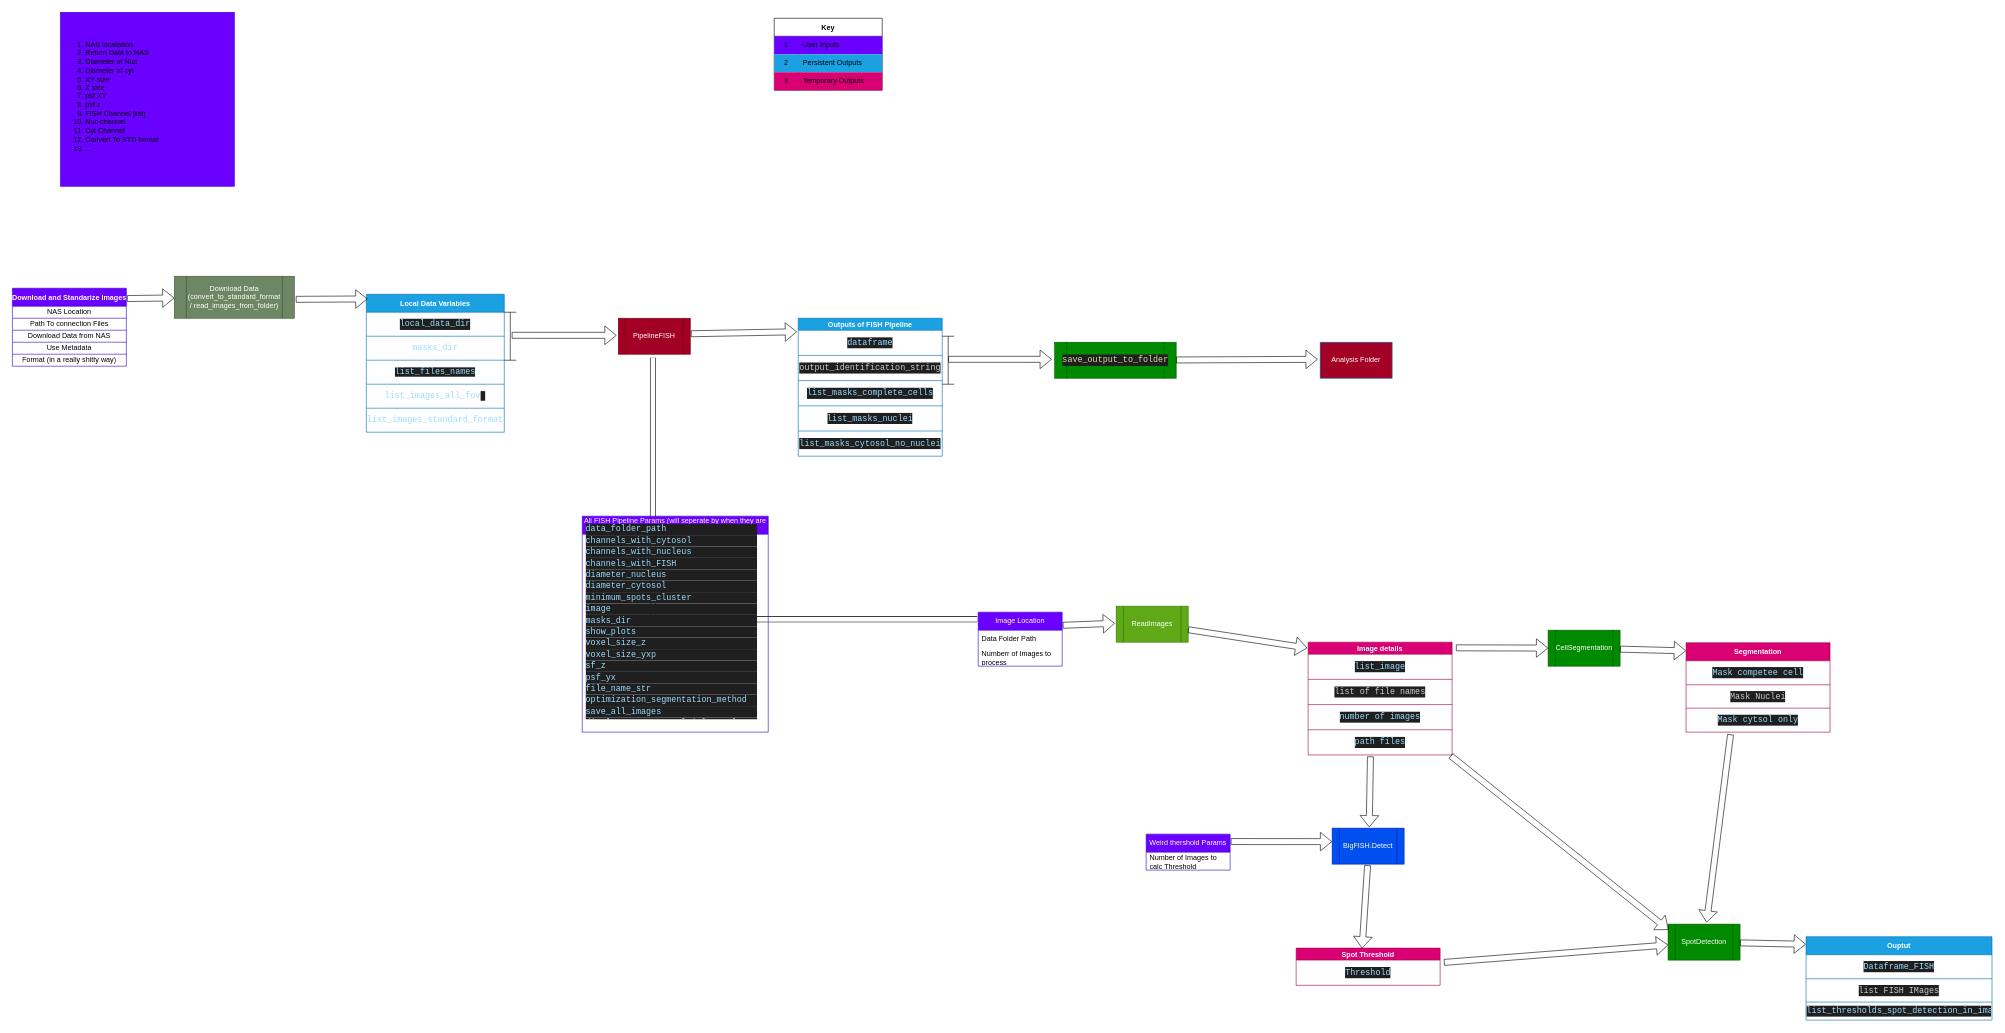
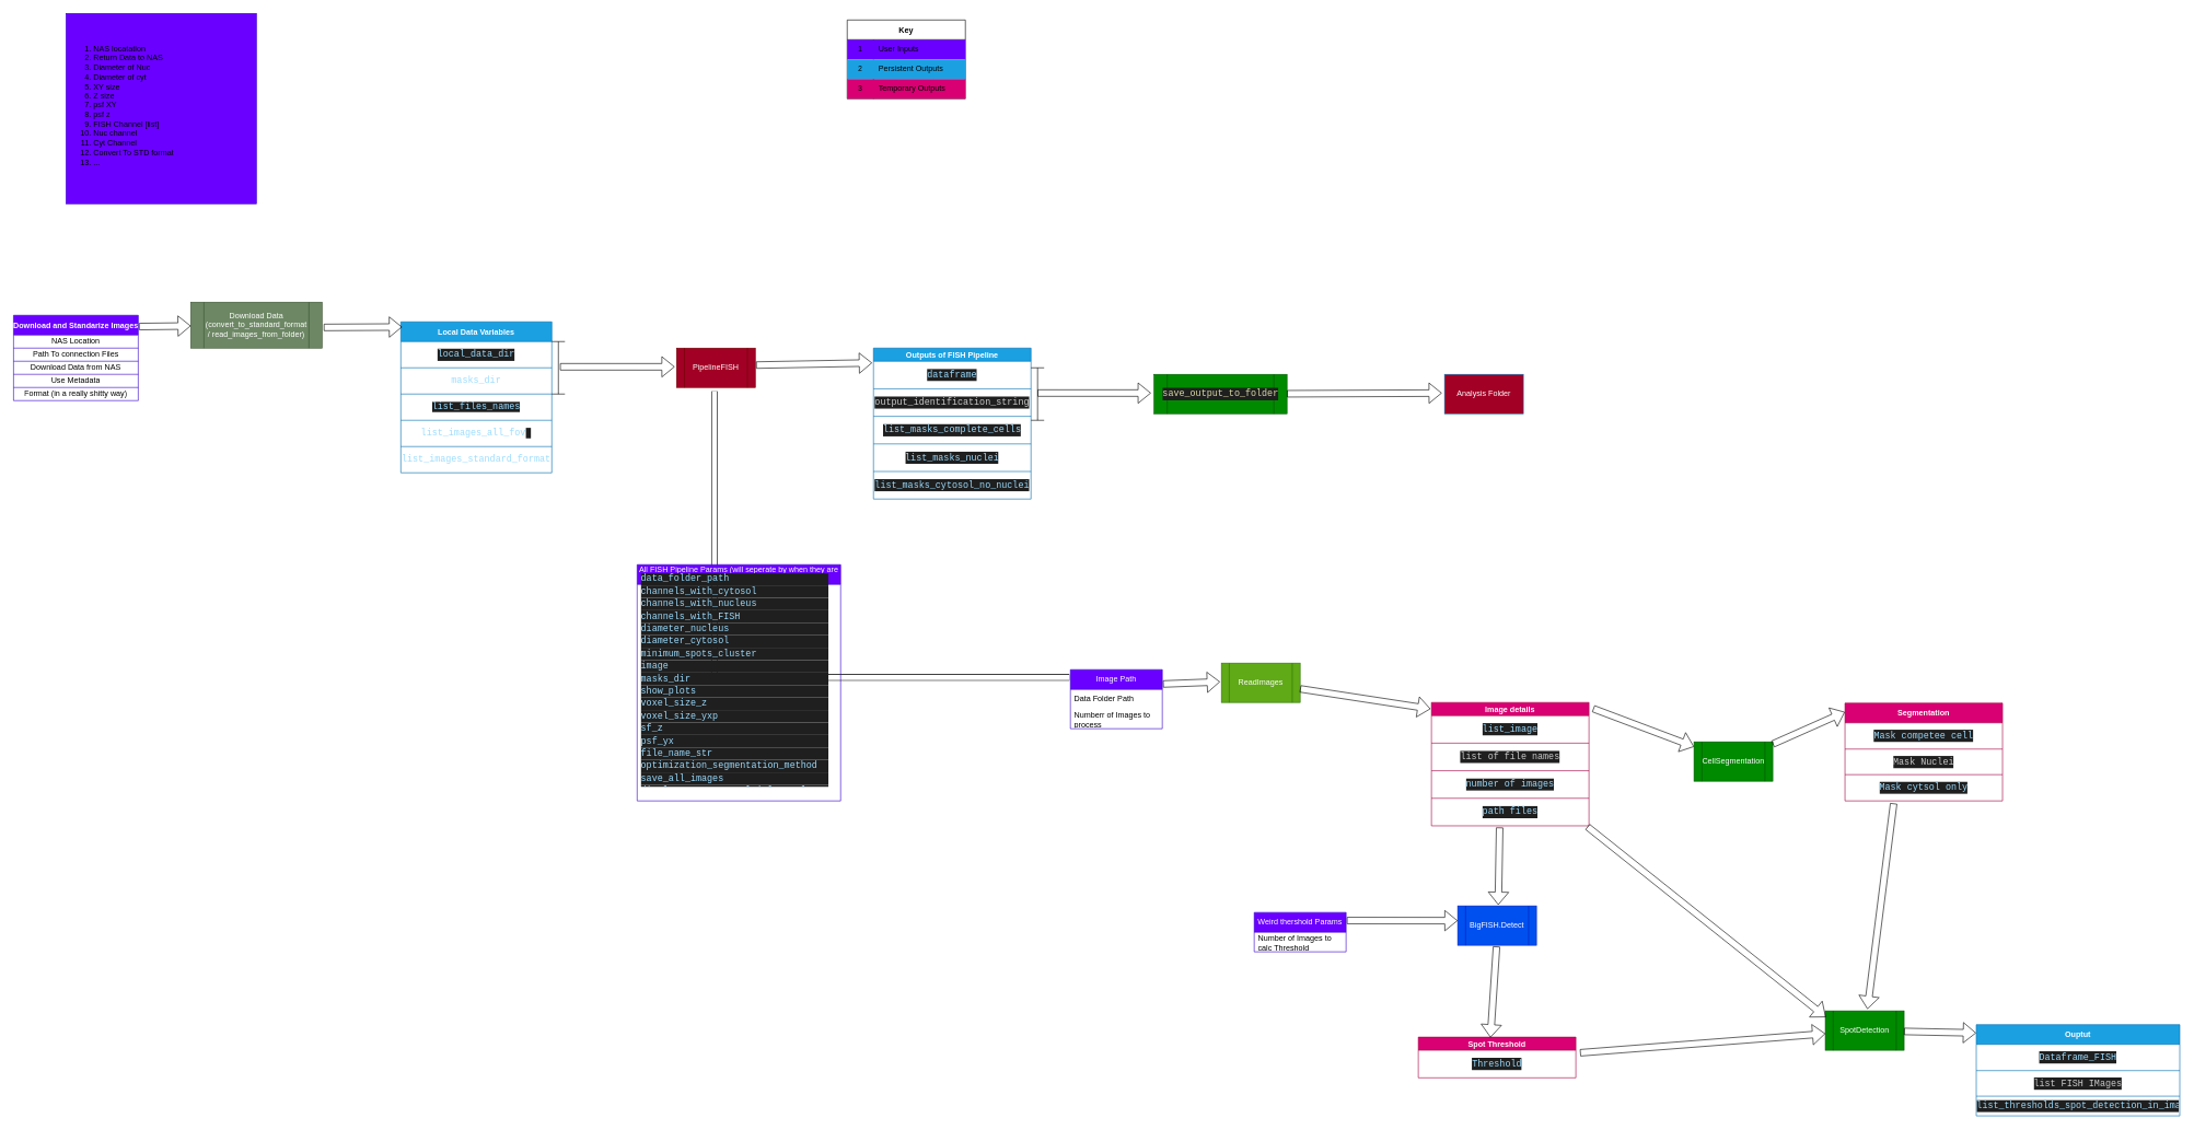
- <mxCell id="68" value="Image Location" style="swimlane;fontStyle=0;childLayout=stackLayout;horizontal=1;startSize=30;horizontalStack=0;resizeParent=1;resizeParentMax=0;resizeLast=0;collapsible=1;marginBottom=0;whiteSpace=wrap;html=1;shadow=0;sketch=0;fillColor=#6a00ff;fontColor=#ffffff;strokeColor=#3700CC;" parent="1" vertex="1"><mxGeometry x="1630" y="1020" width="140" height="90" as="geometry" /></mxCell>
+ <mxCell id="68" value="Image Path" style="swimlane;fontStyle=0;childLayout=stackLayout;horizontal=1;startSize=30;horizontalStack=0;resizeParent=1;resizeParentMax=0;resizeLast=0;collapsible=1;marginBottom=0;whiteSpace=wrap;html=1;shadow=0;sketch=0;fillColor=#6a00ff;fontColor=#ffffff;strokeColor=#3700CC;" parent="1" vertex="1"><mxGeometry x="1630" y="1020" width="140" height="90" as="geometry" /></mxCell>
- <mxCell id="87" value="CellSegmentation" style="shape=process;whiteSpace=wrap;html=1;backgroundOutline=1;shadow=0;sketch=0;fillColor=#008a00;fontColor=#ffffff;strokeColor=#005700;" parent="1" vertex="1"><mxGeometry x="2580" y="1050" width="120" height="60" as="geometry" /></mxCell>
+ <mxCell id="87" value="CellSegmentation" style="shape=process;whiteSpace=wrap;html=1;backgroundOutline=1;shadow=0;sketch=0;fillColor=#008a00;fontColor=#ffffff;strokeColor=#005700;" parent="1" vertex="1"><mxGeometry x="2580" y="1130" width="120" height="60" as="geometry" /></mxCell>
